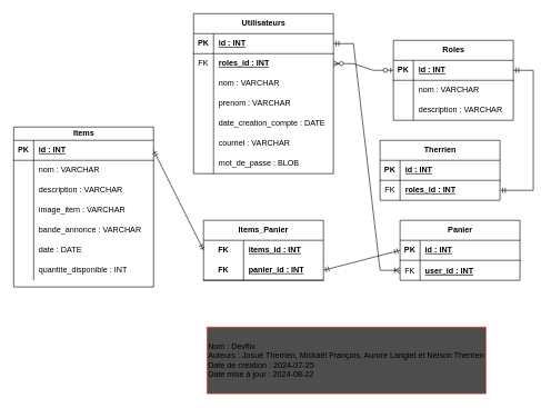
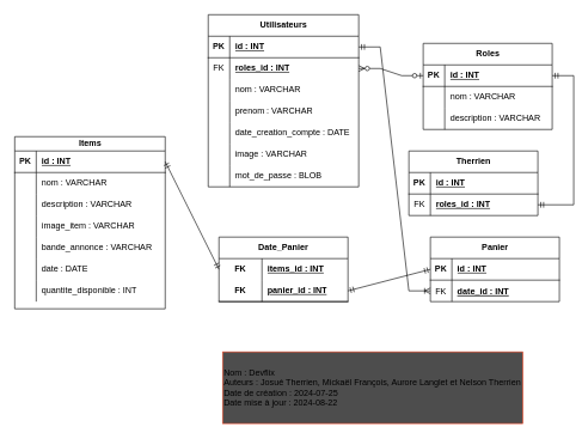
- <mxCell id="79" value="courriel : VARCHAR" style="shape=partialRectangle;connectable=0;fillColor=none;top=0;left=0;bottom=0;right=0;align=left;spacingLeft=6;overflow=hidden;whiteSpace=wrap;html=1;" parent="77" vertex="1"><mxGeometry x="30" width="180" height="30" as="geometry"><mxRectangle width="180" height="30" as="alternateBounds" /></mxGeometry></mxCell>
+ <mxCell id="79" value="image : VARCHAR" style="shape=partialRectangle;connectable=0;fillColor=none;top=0;left=0;bottom=0;right=0;align=left;spacingLeft=6;overflow=hidden;whiteSpace=wrap;html=1;" parent="77" vertex="1"><mxGeometry x="30" width="180" height="30" as="geometry"><mxRectangle width="180" height="30" as="alternateBounds" /></mxGeometry></mxCell>
- <mxCell id="52" value="Items_Panier" style="shape=table;startSize=30;container=1;collapsible=1;childLayout=tableLayout;fixedRows=1;rowLines=0;fontStyle=1;align=center;resizeLast=1;html=1;whiteSpace=wrap;" parent="1" vertex="1"><mxGeometry x="305" y="330" width="180" height="90" as="geometry" /></mxCell>
+ <mxCell id="52" value="Date_Panier" style="shape=table;startSize=30;container=1;collapsible=1;childLayout=tableLayout;fixedRows=1;rowLines=0;fontStyle=1;align=center;resizeLast=1;html=1;whiteSpace=wrap;" parent="1" vertex="1"><mxGeometry x="305" y="330" width="180" height="90" as="geometry" /></mxCell>
- <mxCell id="40" value="user_id : INT" style="shape=partialRectangle;connectable=0;fillColor=none;top=0;left=0;bottom=0;right=0;align=left;spacingLeft=6;overflow=hidden;fontStyle=5" parent="38" vertex="1"><mxGeometry x="30" width="150" height="30" as="geometry"><mxRectangle width="150" height="30" as="alternateBounds" /></mxGeometry></mxCell>
+ <mxCell id="40" value="date_id : INT" style="shape=partialRectangle;connectable=0;fillColor=none;top=0;left=0;bottom=0;right=0;align=left;spacingLeft=6;overflow=hidden;fontStyle=5" parent="38" vertex="1"><mxGeometry x="30" width="150" height="30" as="geometry"><mxRectangle width="150" height="30" as="alternateBounds" /></mxGeometry></mxCell>
